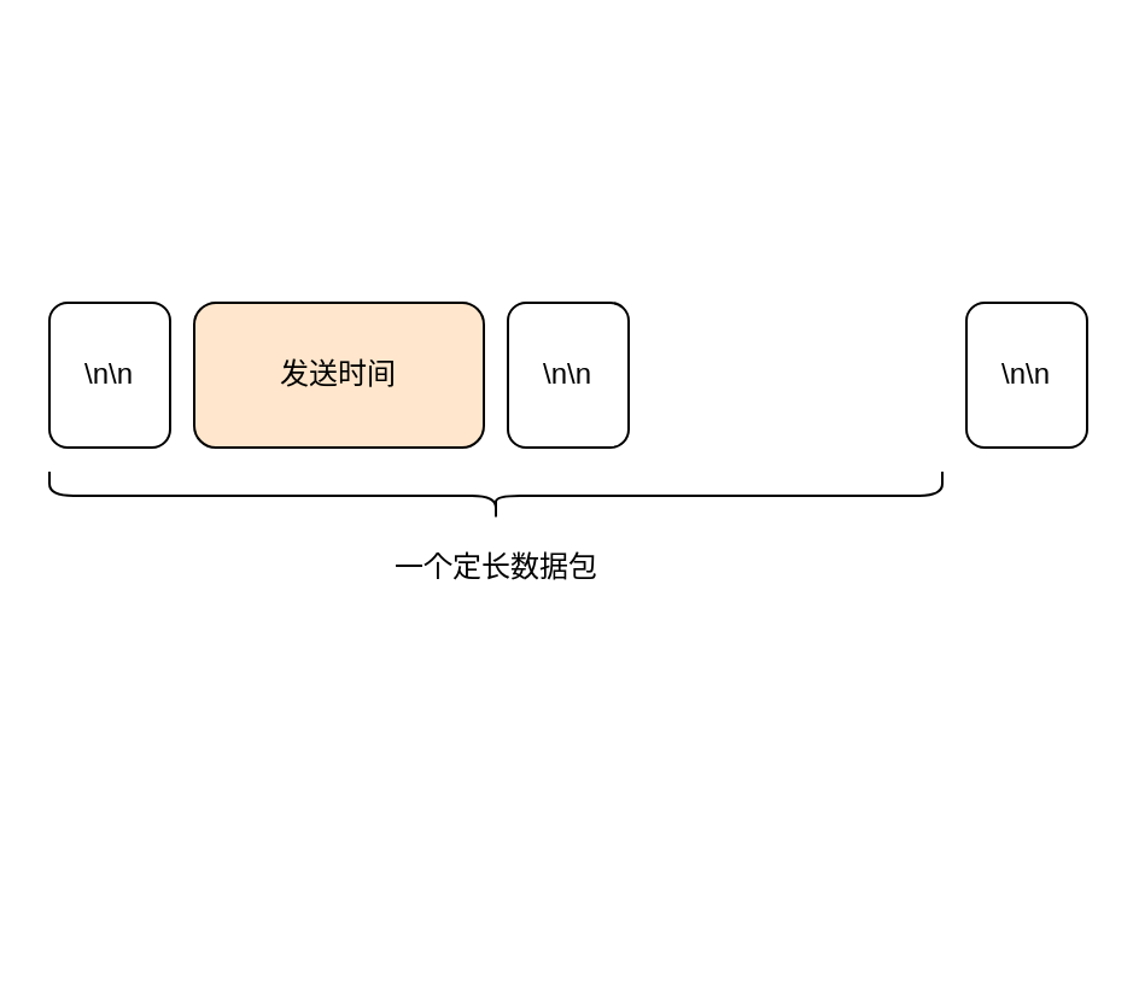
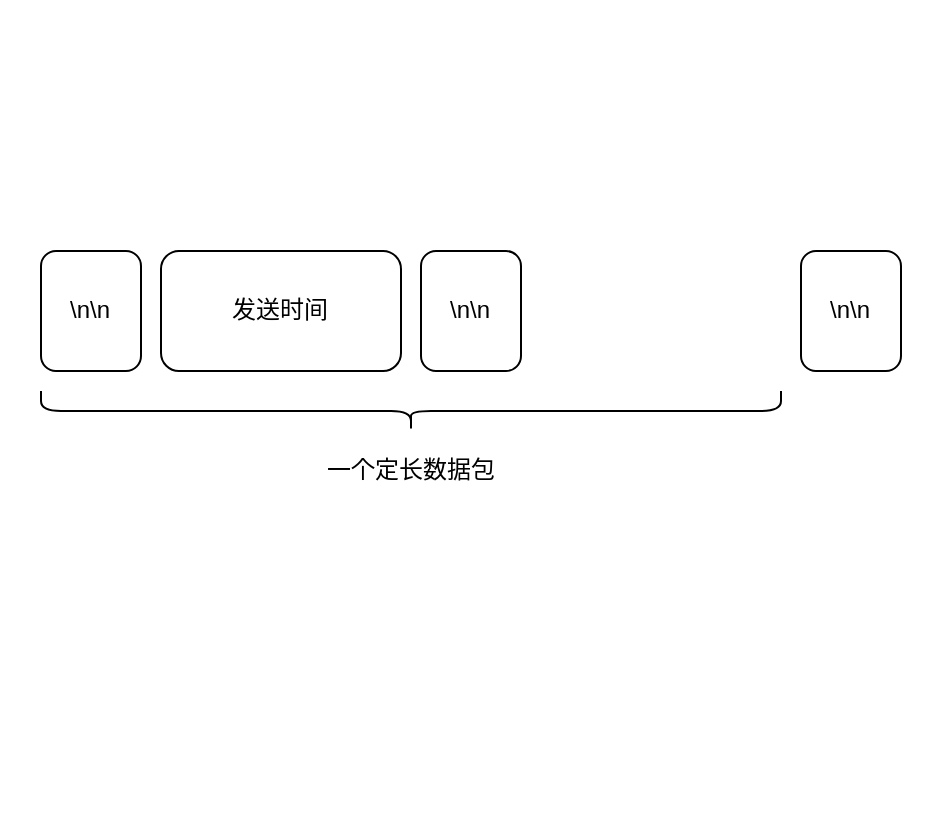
- <mxCell id="3" value="发送时间" style="rounded=1;whiteSpace=wrap;html=1;fillColor=#ffe6cc;" vertex="1" parent="1"><mxGeometry x="80" y="125" width="120" height="60" as="geometry" /></mxCell>
+ <mxCell id="3" value="发送时间" style="rounded=1;whiteSpace=wrap;html=1;" vertex="1" parent="1"><mxGeometry x="80" y="125" width="120" height="60" as="geometry" /></mxCell>
